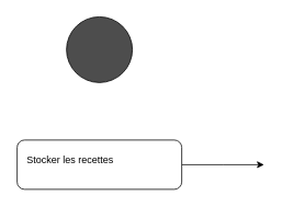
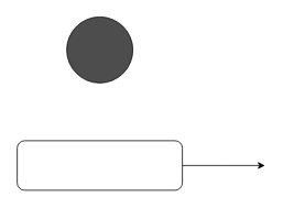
- <mxCell id="5" value="Stocker les recettes" style="text;html=1;whiteSpace=wrap;overflow=hidden;rounded=0;" vertex="1" parent="1"><mxGeometry x="30" y="180" width="180" height="30" as="geometry" /></mxCell>
